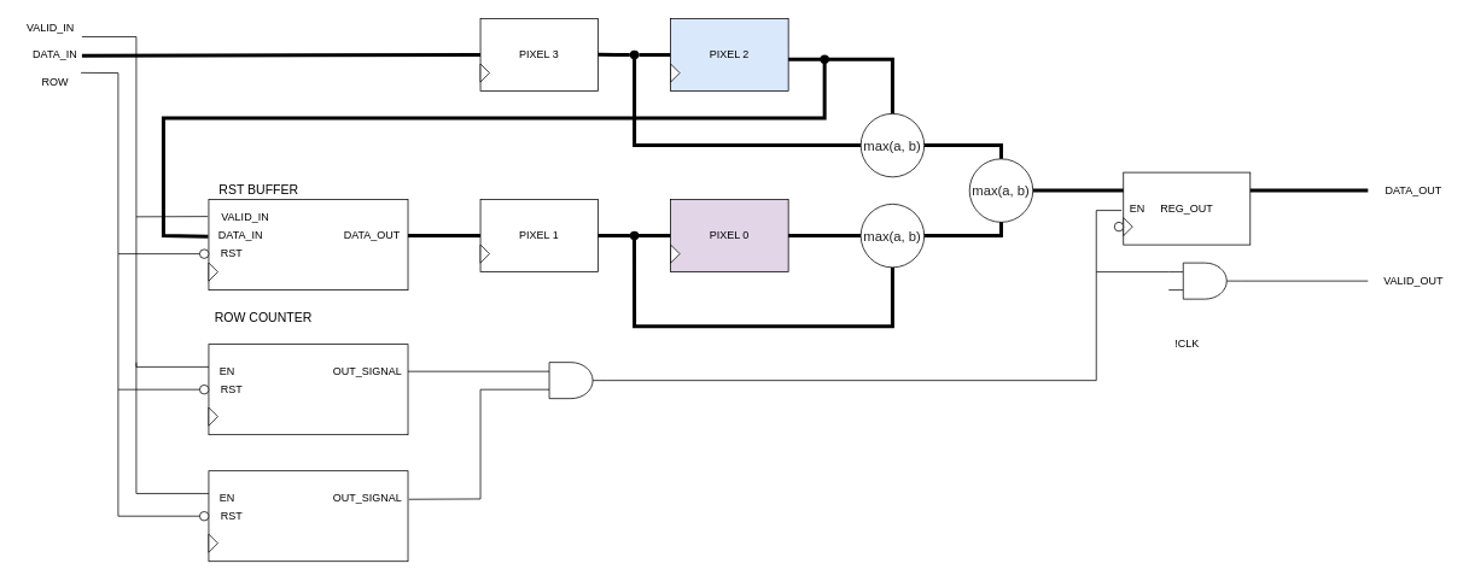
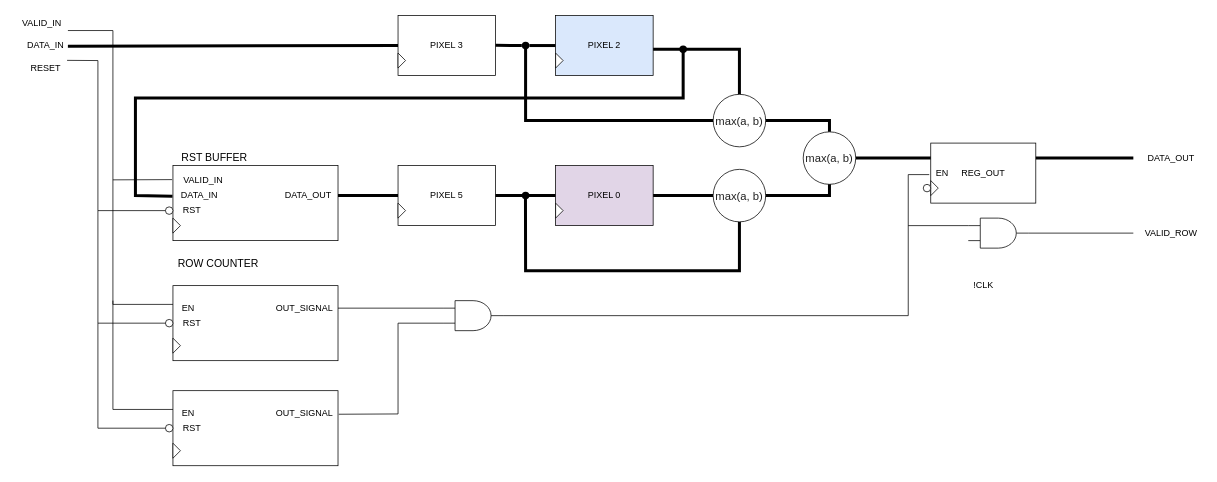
- <mxCell id="34" value="ROW" style="text;html=1;align=center;verticalAlign=middle;resizable=0;points=[];autosize=1;strokeColor=none;" parent="1" vertex="1"><mxGeometry x="30" y="80" width="60" height="20" as="geometry" /></mxCell>
+ <mxCell id="34" value="RESET" style="text;html=1;align=center;verticalAlign=middle;resizable=0;points=[];autosize=1;strokeColor=none;" parent="1" vertex="1"><mxGeometry x="30" y="80" width="60" height="20" as="geometry" /></mxCell>
- <mxCell id="14" value="PIXEL 1" style="rounded=0;whiteSpace=wrap;html=1;" parent="1" vertex="1"><mxGeometry x="530" y="220" width="130" height="80" as="geometry" /></mxCell>
+ <mxCell id="14" value="PIXEL 5" style="rounded=0;whiteSpace=wrap;html=1;" parent="1" vertex="1"><mxGeometry x="530" y="220" width="130" height="80" as="geometry" /></mxCell>
- <mxCell id="49" value="VALID_OUT" style="text;html=1;align=center;verticalAlign=middle;resizable=0;points=[];autosize=1;strokeColor=none;" parent="1" vertex="1"><mxGeometry x="1520" y="300" width="80" height="20" as="geometry" /></mxCell>
+ <mxCell id="49" value="VALID_ROW" style="text;html=1;align=center;verticalAlign=middle;resizable=0;points=[];autosize=1;strokeColor=none;" parent="1" vertex="1"><mxGeometry x="1520" y="300" width="80" height="20" as="geometry" /></mxCell>
